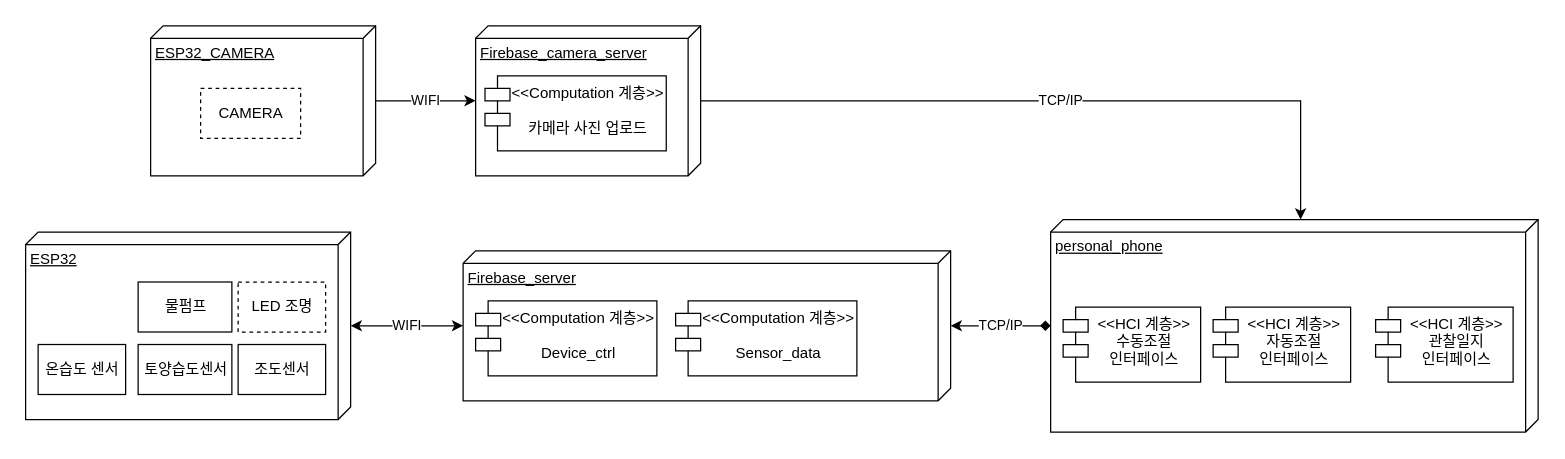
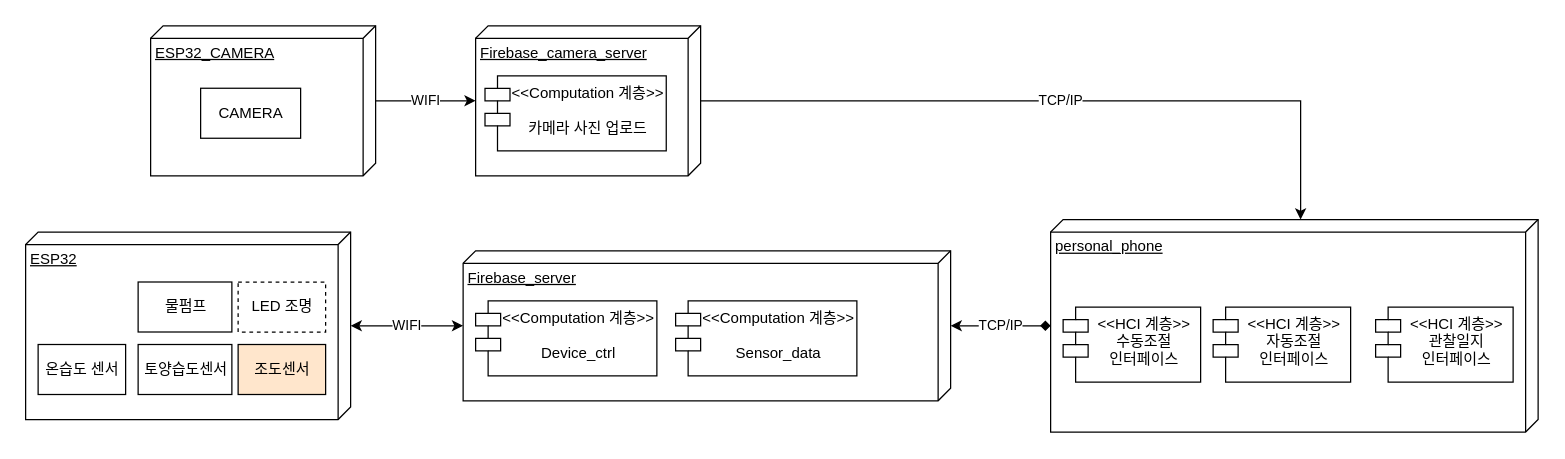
- <mxCell id="19" value="CAMERA" style="html=1;dashed=1;" vertex="1" parent="1"><mxGeometry x="160" y="70" width="80" height="40" as="geometry" /></mxCell>
+ <mxCell id="19" value="CAMERA" style="html=1;" vertex="1" parent="1"><mxGeometry x="160" y="70" width="80" height="40" as="geometry" /></mxCell>
- <mxCell id="18" value="조도센서" style="html=1;" vertex="1" parent="12"><mxGeometry x="170" y="90" width="70" height="40" as="geometry" /></mxCell>
+ <mxCell id="18" value="조도센서" style="html=1;fillColor=#ffe6cc;" vertex="1" parent="12"><mxGeometry x="170" y="90" width="70" height="40" as="geometry" /></mxCell>
